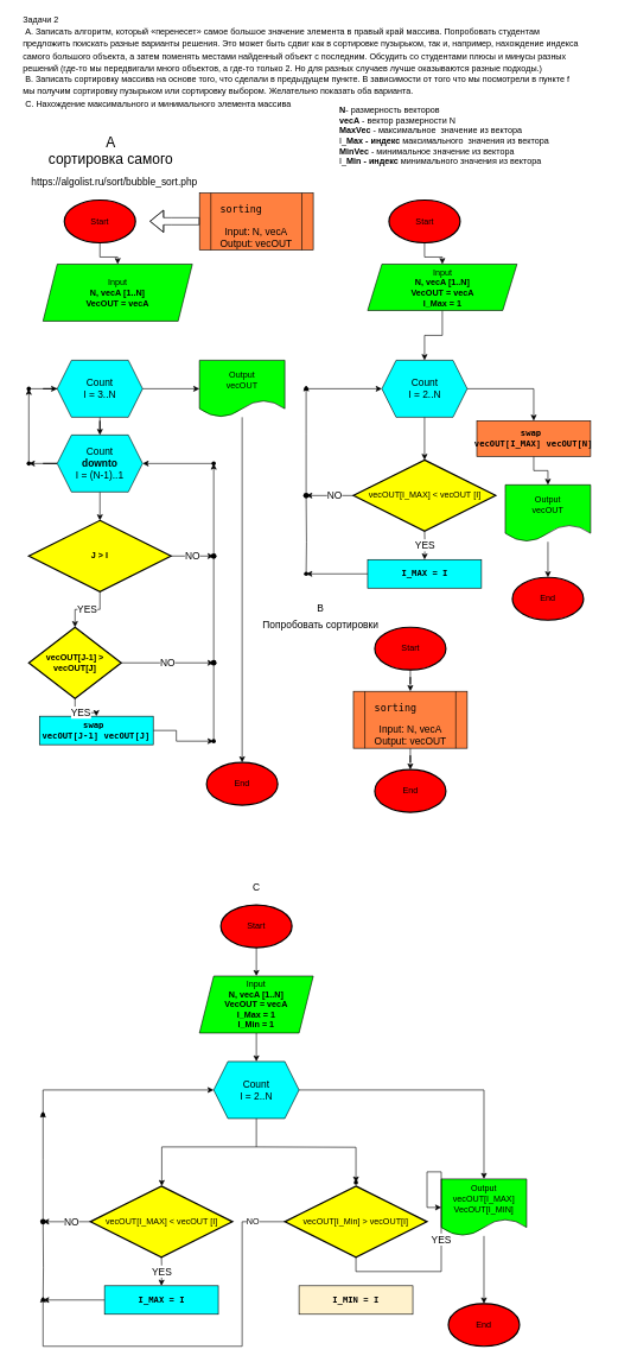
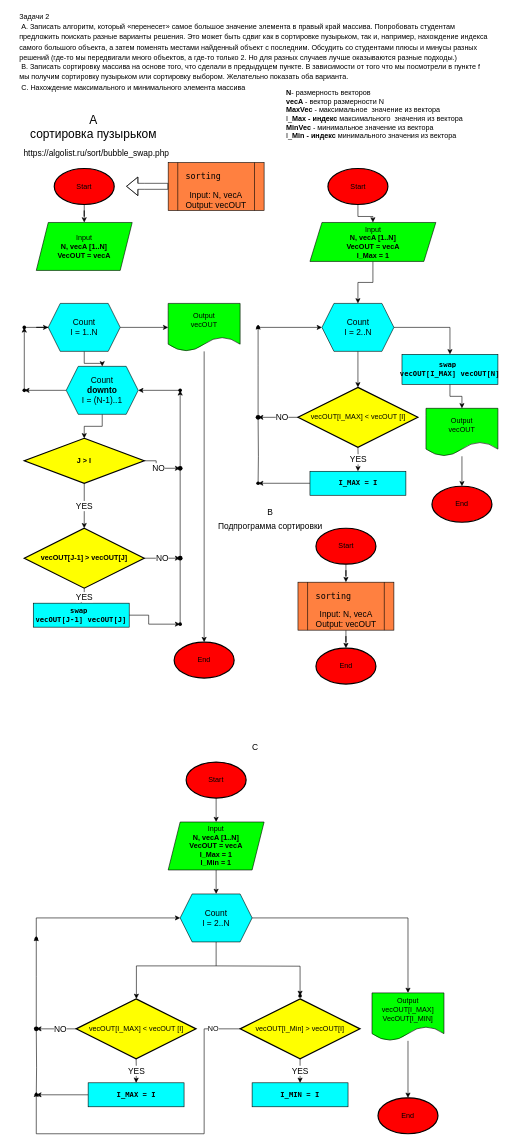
- <mxCell id="13" value="&lt;div&gt;&lt;font style=&quot;font-size: 20px;&quot;&gt;A&lt;/font&gt;&lt;/div&gt;&lt;div&gt;&lt;font style=&quot;font-size: 20px;&quot;&gt;сортировка самого&lt;br&gt;&lt;/font&gt;&lt;/div&gt;" style="text;html=1;align=center;verticalAlign=middle;resizable=0;points=[];autosize=1;strokeColor=none;fillColor=none;fontSize=14;fontFamily=Helvetica;" parent="1" vertex="1"><mxGeometry x="40" y="180" width="230" height="60" as="geometry" /></mxCell>
+ <mxCell id="13" value="&lt;div&gt;&lt;font style=&quot;font-size: 20px;&quot;&gt;A&lt;/font&gt;&lt;/div&gt;&lt;div&gt;&lt;font style=&quot;font-size: 20px;&quot;&gt;сортировка пузырьком&lt;br&gt;&lt;/font&gt;&lt;/div&gt;" style="text;html=1;align=center;verticalAlign=middle;resizable=0;points=[];autosize=1;strokeColor=none;fillColor=none;fontSize=14;fontFamily=Helvetica;" parent="1" vertex="1"><mxGeometry x="40" y="180" width="230" height="60" as="geometry" /></mxCell>
- <mxCell id="40" value="https://algolist.ru/sort/bubble_sort.php" style="text;html=1;align=center;verticalAlign=middle;resizable=0;points=[];autosize=1;strokeColor=none;fillColor=none;fontSize=14;fontFamily=Helvetica;" vertex="1" parent="1"><mxGeometry x="30" y="240" width="260" height="30" as="geometry" /></mxCell>
+ <mxCell id="40" value="https://algolist.ru/sort/bubble_swap.php" style="text;html=1;align=center;verticalAlign=middle;resizable=0;points=[];autosize=1;strokeColor=none;fillColor=none;fontSize=14;fontFamily=Helvetica;" vertex="1" parent="1"><mxGeometry x="30" y="240" width="260" height="30" as="geometry" /></mxCell>
- <mxCell id="6" value="&lt;div&gt;Input&lt;/div&gt;&lt;div&gt;&lt;b&gt;N, vecA [1..N]&lt;/b&gt;&lt;/div&gt;&lt;div&gt;&lt;b&gt;VecOUT = vecA&lt;br&gt;&lt;/b&gt;&lt;/div&gt;" style="shape=parallelogram;perimeter=parallelogramPerimeter;whiteSpace=wrap;html=1;fixedSize=1;fillColor=#00FF00;" parent="1" vertex="1"><mxGeometry x="60" y="370" width="210" height="80" as="geometry" /></mxCell>
+ <mxCell id="6" value="&lt;div&gt;Input&lt;/div&gt;&lt;div&gt;&lt;b&gt;N, vecA [1..N]&lt;/b&gt;&lt;/div&gt;&lt;div&gt;&lt;b&gt;VecOUT = vecA&lt;br&gt;&lt;/b&gt;&lt;/div&gt;" style="shape=parallelogram;perimeter=parallelogramPerimeter;whiteSpace=wrap;html=1;fixedSize=1;fillColor=#00FF00;" parent="1" vertex="1"><mxGeometry x="60" y="370" width="160" height="80" as="geometry" /></mxCell>
- <mxCell id="19" value="&lt;div&gt;Count&lt;/div&gt;&lt;div&gt;I = 3..N&lt;br&gt;&lt;/div&gt;" style="shape=hexagon;perimeter=hexagonPerimeter2;whiteSpace=wrap;html=1;fixedSize=1;fontFamily=Helvetica;fontSize=14;fillColor=#00FFFF;" vertex="1" parent="1"><mxGeometry x="80" y="505" width="120" height="80" as="geometry" /></mxCell>
+ <mxCell id="19" value="&lt;div&gt;Count&lt;/div&gt;&lt;div&gt;I = 1..N&lt;br&gt;&lt;/div&gt;" style="shape=hexagon;perimeter=hexagonPerimeter2;whiteSpace=wrap;html=1;fixedSize=1;fontFamily=Helvetica;fontSize=14;fillColor=#00FFFF;" vertex="1" parent="1"><mxGeometry x="80" y="505" width="120" height="80" as="geometry" /></mxCell>
- <mxCell id="64" value="&lt;div align=&quot;center&quot;&gt;&lt;pre dir=&quot;ltr&quot; style=&quot;&quot; id=&quot;tw-target-text&quot; data-placeholder=&quot;Перевод&quot; class=&quot;tw-data-text tw-text-large tw-ta&quot;&gt;&lt;b&gt;&lt;span class=&quot;Y2IQFc&quot; lang=&quot;en&quot;&gt;swap &lt;/span&gt;&lt;/b&gt;&lt;b&gt;&lt;br&gt;vecOUT[I_MAX] vecOUT[N]&lt;/b&gt;&lt;/pre&gt;&lt;/div&gt;" style="rounded=0;whiteSpace=wrap;html=1;fillColor=#ff8040;align=center;" vertex="1" parent="1"><mxGeometry x="670" y="590" width="160" height="50" as="geometry" /></mxCell>
+ <mxCell id="64" value="&lt;div align=&quot;center&quot;&gt;&lt;pre dir=&quot;ltr&quot; style=&quot;&quot; id=&quot;tw-target-text&quot; data-placeholder=&quot;Перевод&quot; class=&quot;tw-data-text tw-text-large tw-ta&quot;&gt;&lt;b&gt;&lt;span class=&quot;Y2IQFc&quot; lang=&quot;en&quot;&gt;swap &lt;/span&gt;&lt;/b&gt;&lt;b&gt;&lt;br&gt;vecOUT[I_MAX] vecOUT[N]&lt;/b&gt;&lt;/pre&gt;&lt;/div&gt;" style="rounded=0;whiteSpace=wrap;html=1;fillColor=#00FFFF;align=center;" vertex="1" parent="1"><mxGeometry x="670" y="590" width="160" height="50" as="geometry" /></mxCell>
- <mxCell id="12" value="&lt;div&gt;Count&lt;/div&gt;&lt;div&gt;&lt;b&gt;downto&lt;/b&gt;&lt;br&gt;&lt;/div&gt;&lt;div&gt;I = (N-1)..1&lt;br&gt;&lt;/div&gt;" style="shape=hexagon;perimeter=hexagonPerimeter2;whiteSpace=wrap;html=1;fixedSize=1;fontFamily=Helvetica;fontSize=14;fillColor=#00FFFF;" parent="1" vertex="1"><mxGeometry x="80" y="610" width="120" height="80" as="geometry" /></mxCell>
+ <mxCell id="12" value="&lt;div&gt;Count&lt;/div&gt;&lt;div&gt;&lt;b&gt;downto&lt;/b&gt;&lt;br&gt;&lt;/div&gt;&lt;div&gt;I = (N-1)..1&lt;br&gt;&lt;/div&gt;" style="shape=hexagon;perimeter=hexagonPerimeter2;whiteSpace=wrap;html=1;fixedSize=1;fontFamily=Helvetica;fontSize=14;fillColor=#00FFFF;" parent="1" vertex="1"><mxGeometry x="110" y="610" width="120" height="80" as="geometry" /></mxCell>
- <mxCell id="22" value="&lt;b&gt;J &amp;gt; I&lt;/b&gt;" style="strokeWidth=2;html=1;shape=mxgraph.flowchart.decision;whiteSpace=wrap;labelBackgroundColor=none;fontColor=default;fillColor=#FFFF00;" vertex="1" parent="1"><mxGeometry x="40" y="730" width="200" height="100" as="geometry" /></mxCell>
+ <mxCell id="22" value="&lt;b&gt;J &amp;gt; I&lt;/b&gt;" style="strokeWidth=2;html=1;shape=mxgraph.flowchart.decision;whiteSpace=wrap;labelBackgroundColor=none;fontColor=default;fillColor=#FFFF00;" vertex="1" parent="1"><mxGeometry x="40" y="730" width="200" height="75" as="geometry" /></mxCell>
- <mxCell id="65" value="B&lt;br&gt;&lt;div&gt;Попробовать сортировки&lt;font style=&quot;font-size: 20px;&quot;&gt;&lt;br&gt;&lt;/font&gt;&lt;/div&gt;" style="text;html=1;align=center;verticalAlign=middle;resizable=0;points=[];autosize=1;strokeColor=none;fillColor=none;fontSize=14;fontFamily=Helvetica;" vertex="1" parent="1"><mxGeometry x="350" y="840" width="200" height="50" as="geometry" /></mxCell>
+ <mxCell id="65" value="B&lt;br&gt;&lt;div&gt;Подпрограмма сортировки&lt;font style=&quot;font-size: 20px;&quot;&gt;&lt;br&gt;&lt;/font&gt;&lt;/div&gt;" style="text;html=1;align=center;verticalAlign=middle;resizable=0;points=[];autosize=1;strokeColor=none;fillColor=none;fontSize=14;fontFamily=Helvetica;" vertex="1" parent="1"><mxGeometry x="350" y="840" width="200" height="50" as="geometry" /></mxCell>
- <mxCell id="27" value="&lt;b&gt;vecOUT[J-1] &amp;gt; vecOUT[J]&lt;/b&gt;" style="strokeWidth=2;html=1;shape=mxgraph.flowchart.decision;whiteSpace=wrap;labelBackgroundColor=none;fontColor=default;fillColor=#FFFF00;" vertex="1" parent="1"><mxGeometry x="40" y="880" width="130" height="100" as="geometry" /></mxCell>
+ <mxCell id="27" value="&lt;b&gt;vecOUT[J-1] &amp;gt; vecOUT[J]&lt;/b&gt;" style="strokeWidth=2;html=1;shape=mxgraph.flowchart.decision;whiteSpace=wrap;labelBackgroundColor=none;fontColor=default;fillColor=#FFFF00;" vertex="1" parent="1"><mxGeometry x="40" y="880" width="200" height="100" as="geometry" /></mxCell>
- <mxCell id="16" value="C" style="text;html=1;align=center;verticalAlign=middle;resizable=0;points=[];autosize=1;strokeColor=none;fillColor=none;fontSize=14;fontFamily=Helvetica;" parent="1" vertex="1"><mxGeometry x="345" y="1230" width="30" height="30" as="geometry" /></mxCell>
+ <mxCell id="16" value="C" style="text;html=1;align=center;verticalAlign=middle;resizable=0;points=[];autosize=1;strokeColor=none;fillColor=none;fontSize=14;fontFamily=Helvetica;" parent="1" vertex="1"><mxGeometry x="410" y="1230" width="30" height="30" as="geometry" /></mxCell>
- <mxCell id="97" value="YES" style="edgeStyle=orthogonalEdgeStyle;rounded=0;orthogonalLoop=1;jettySize=auto;html=1;fontFamily=Helvetica;fontSize=14;exitX=0.5;exitY=1;exitDx=0;exitDy=0;exitPerimeter=0;" edge="1" target="77" parent="1" source="95"><mxGeometry relative="1" as="geometry"><mxPoint x="526.5" y="1765" as="sourcePoint" /></mxGeometry></mxCell>
+ <mxCell id="97" value="YES" style="edgeStyle=orthogonalEdgeStyle;rounded=0;orthogonalLoop=1;jettySize=auto;html=1;fontFamily=Helvetica;fontSize=14;exitX=0.5;exitY=1;exitDx=0;exitDy=0;exitPerimeter=0;" edge="1" target="96" parent="1" source="95"><mxGeometry relative="1" as="geometry"><mxPoint x="526.5" y="1765" as="sourcePoint" /></mxGeometry></mxCell>
- <mxCell id="96" value="&lt;div align=&quot;center&quot;&gt;&lt;pre dir=&quot;ltr&quot; style=&quot;&quot; id=&quot;tw-target-text&quot; data-placeholder=&quot;Перевод&quot; class=&quot;tw-data-text tw-text-large tw-ta&quot;&gt;&lt;b&gt;&lt;span class=&quot;Y2IQFc&quot; lang=&quot;en&quot;&gt;I_MIN = I&lt;/span&gt;&lt;/b&gt;&lt;/pre&gt;&lt;/div&gt;" style="rounded=0;whiteSpace=wrap;html=1;fillColor=#fff2cc;align=center;" vertex="1" parent="1"><mxGeometry x="420" y="1805" width="160" height="40" as="geometry" /></mxCell>
+ <mxCell id="96" value="&lt;div align=&quot;center&quot;&gt;&lt;pre dir=&quot;ltr&quot; style=&quot;&quot; id=&quot;tw-target-text&quot; data-placeholder=&quot;Перевод&quot; class=&quot;tw-data-text tw-text-large tw-ta&quot;&gt;&lt;b&gt;&lt;span class=&quot;Y2IQFc&quot; lang=&quot;en&quot;&gt;I_MIN = I&lt;/span&gt;&lt;/b&gt;&lt;/pre&gt;&lt;/div&gt;" style="rounded=0;whiteSpace=wrap;html=1;fillColor=#00FFFF;align=center;" vertex="1" parent="1"><mxGeometry x="420" y="1805" width="160" height="40" as="geometry" /></mxCell>
